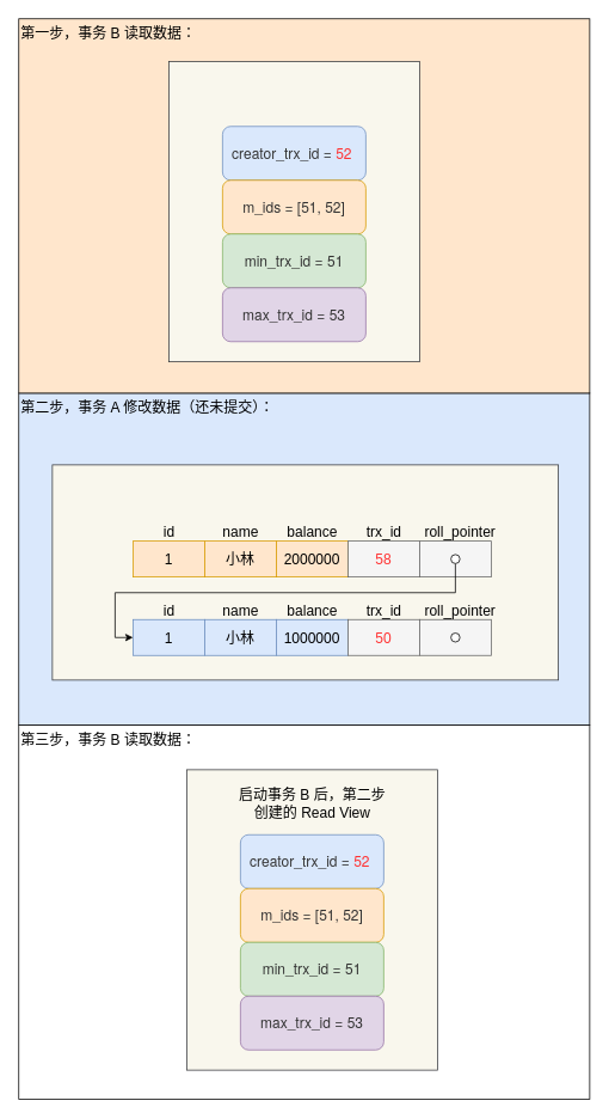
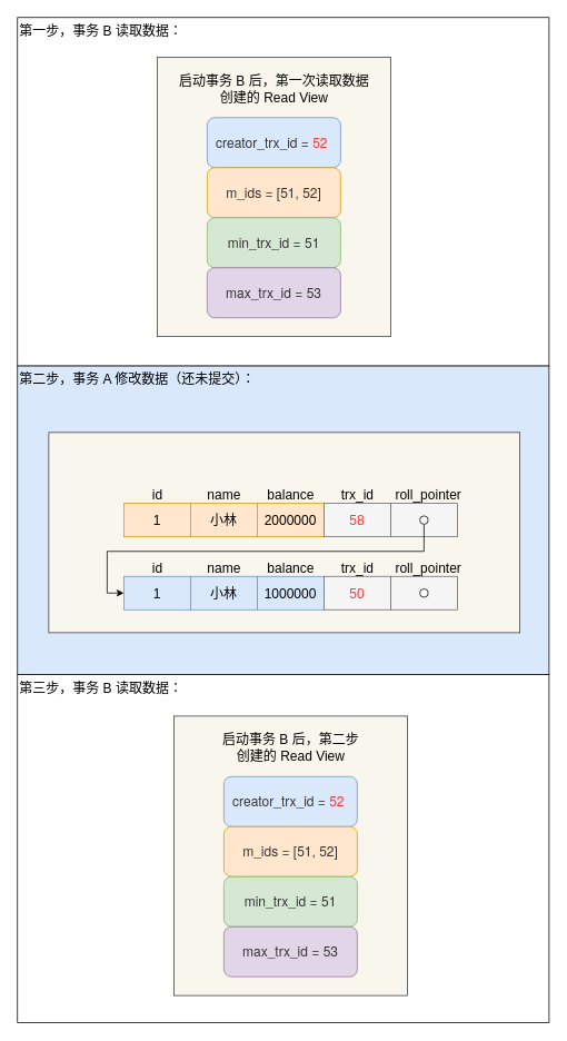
- <mxCell id="4" value="&lt;font color=&quot;#000000&quot;&gt;第一步，事务 B 读取数据：&lt;/font&gt;" style="rounded=0;whiteSpace=wrap;html=1;fontSize=16;fontColor=#FF0000;verticalAlign=top;align=left;fillColor=#ffe6cc;" vertex="1" parent="1"><mxGeometry x="20.5" y="20.5" width="637.5" height="417.5" as="geometry" /></mxCell>
+ <mxCell id="4" value="&lt;font color=&quot;#000000&quot;&gt;第一步，事务 B 读取数据：&lt;/font&gt;" style="rounded=0;whiteSpace=wrap;html=1;fontSize=16;fontColor=#FF0000;verticalAlign=top;align=left;" vertex="1" parent="1"><mxGeometry x="20.5" y="20.5" width="637.5" height="417.5" as="geometry" /></mxCell>
+ <mxCell id="11" value="启动事务 B 后，第一次读取数据&lt;br&gt;创建的 Read View" style="text;html=1;align=center;verticalAlign=middle;resizable=0;points=[];autosize=1;strokeColor=none;fontSize=16;" vertex="1" parent="1"><mxGeometry x="208" y="85.5" width="240" height="40" as="geometry" /></mxCell>
